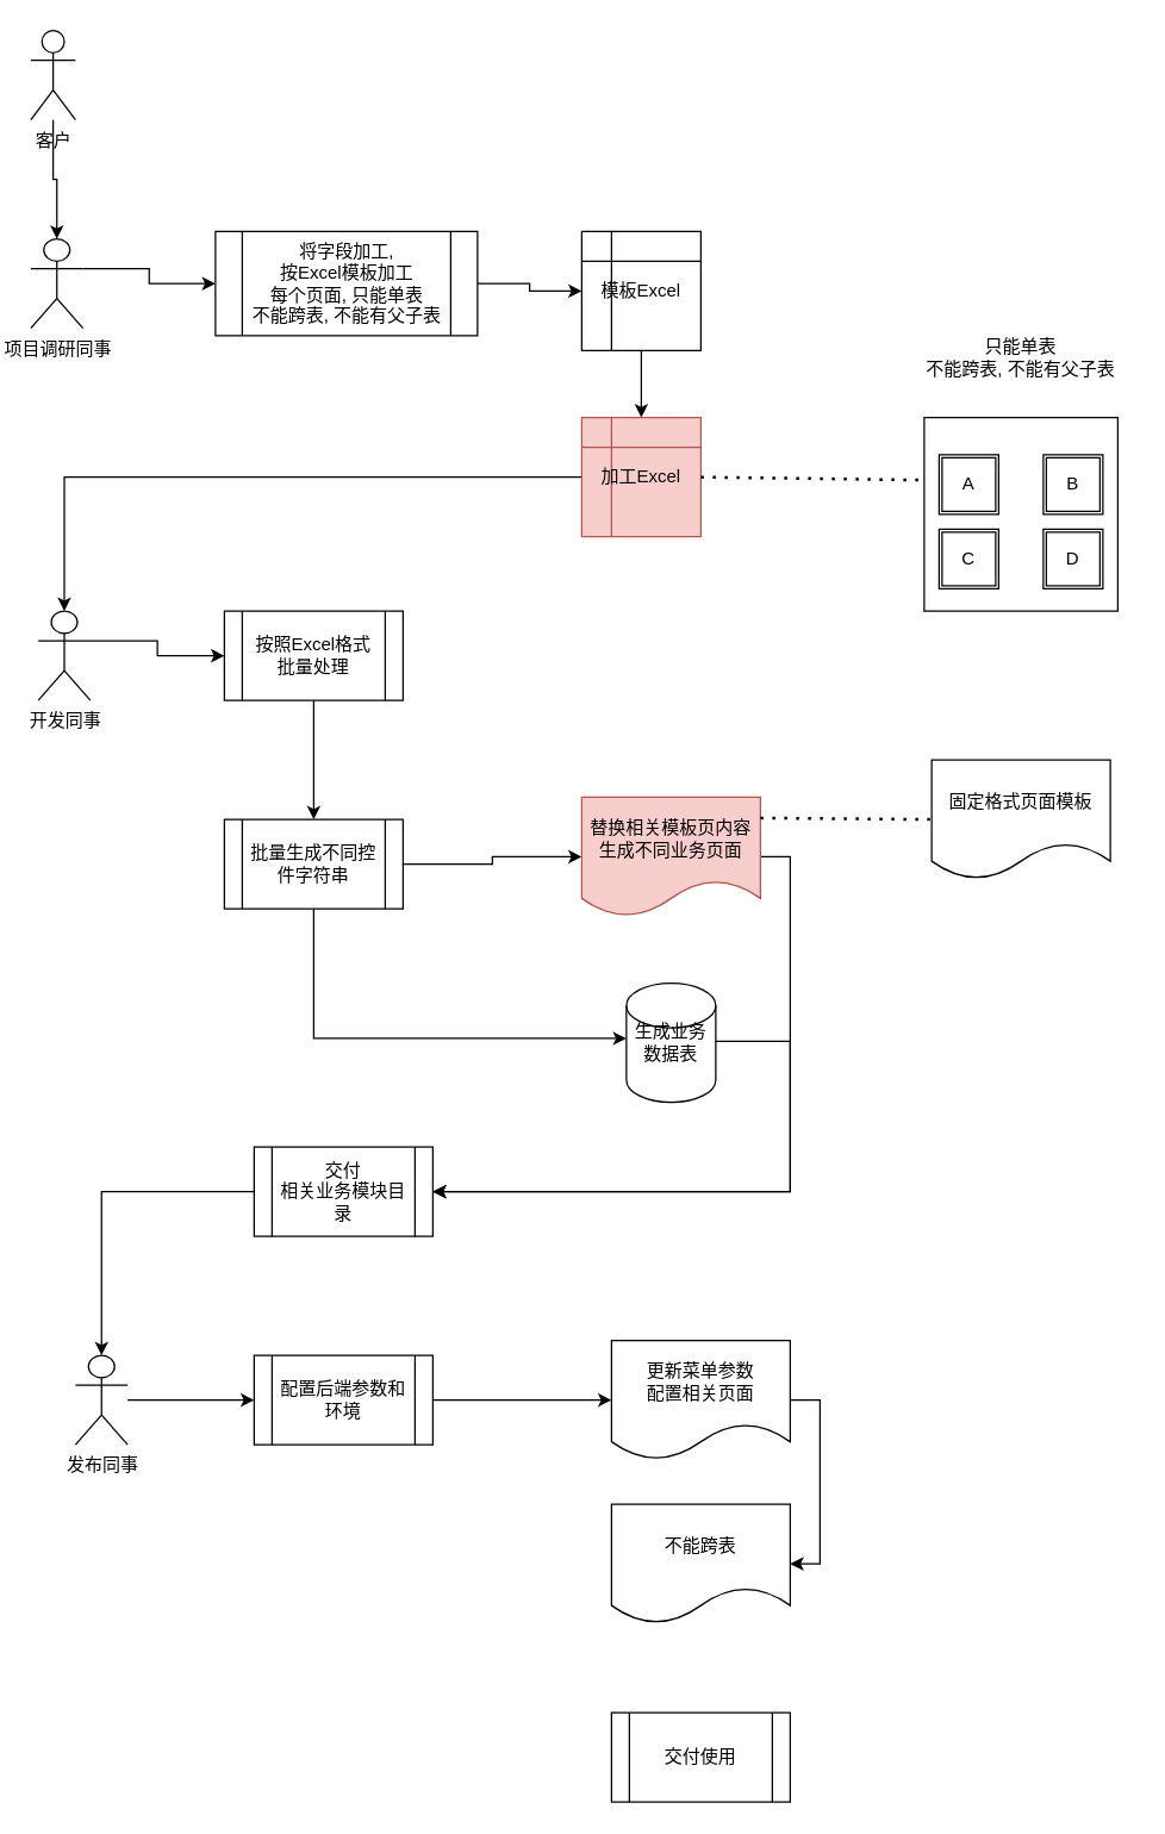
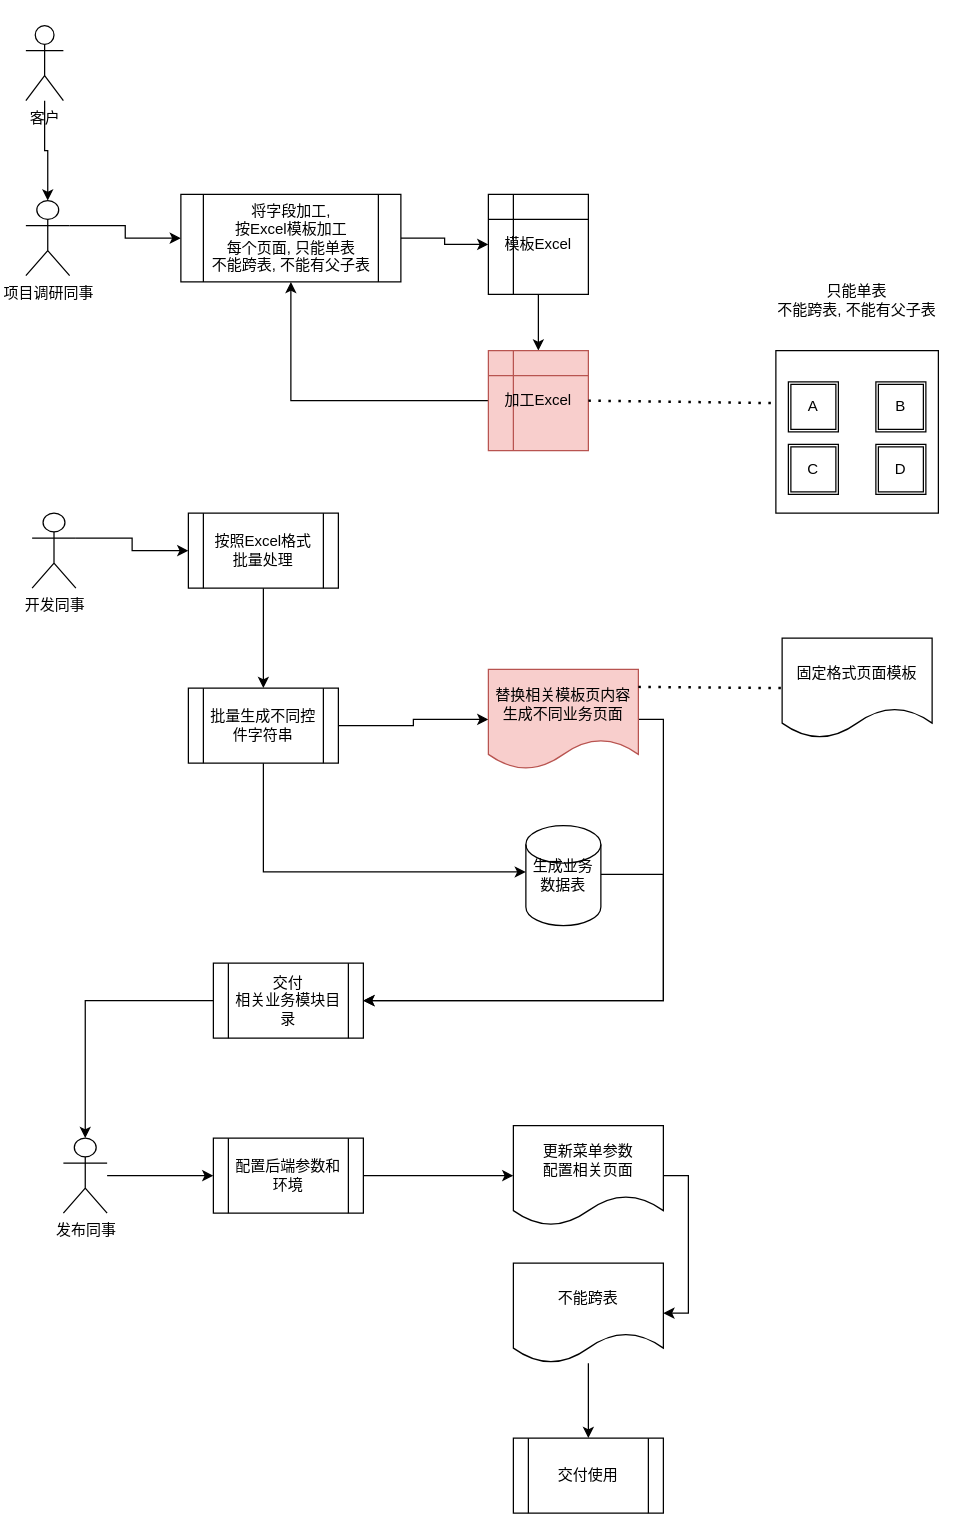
- <mxCell id="8" style="edgeStyle=orthogonalEdgeStyle;rounded=0;orthogonalLoop=1;jettySize=auto;html=1;exitX=0;exitY=0.5;exitDx=0;exitDy=0;entryX=0.5;entryY=0;entryDx=0;entryDy=0;entryPerimeter=0;" edge="1" parent="1" source="9" target="11"><mxGeometry relative="1" as="geometry" /></mxCell>
+ <mxCell id="8" style="edgeStyle=orthogonalEdgeStyle;rounded=0;orthogonalLoop=1;jettySize=auto;html=1;exitX=0;exitY=0.5;exitDx=0;exitDy=0;" edge="1" parent="1" source="9" target="15"><mxGeometry relative="1" as="geometry" /></mxCell>
+ <mxCell id="40" style="edgeStyle=orthogonalEdgeStyle;rounded=0;orthogonalLoop=1;jettySize=auto;html=1;" edge="1" parent="1" source="41" target="38"><mxGeometry relative="1" as="geometry" /></mxCell>
